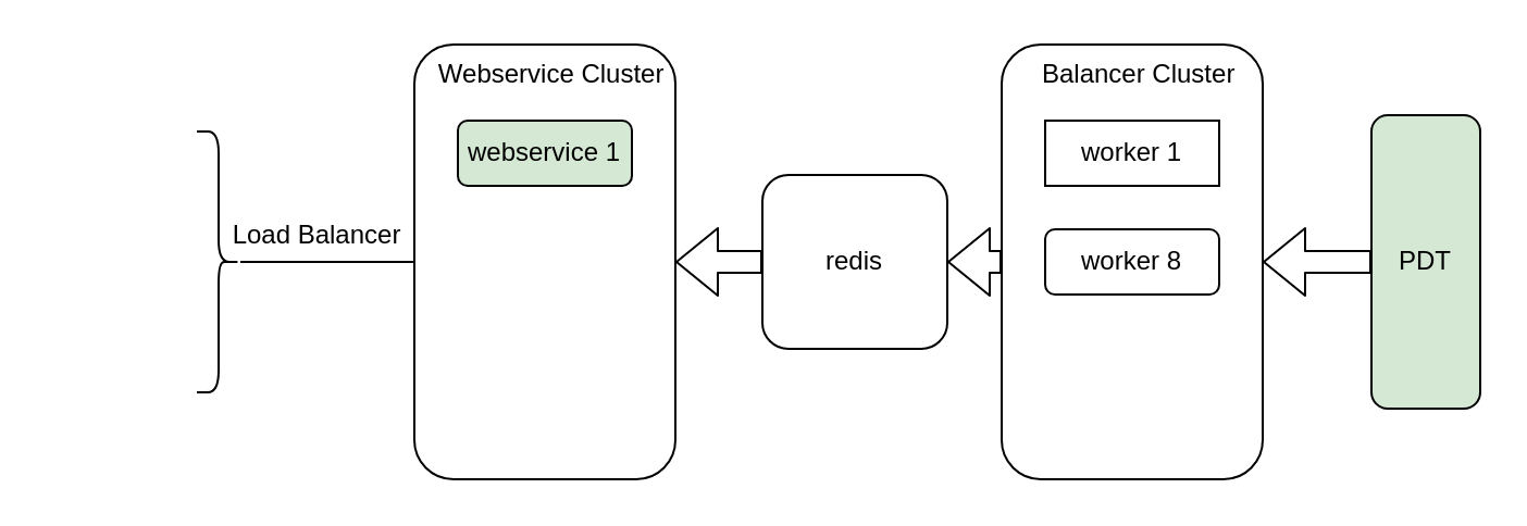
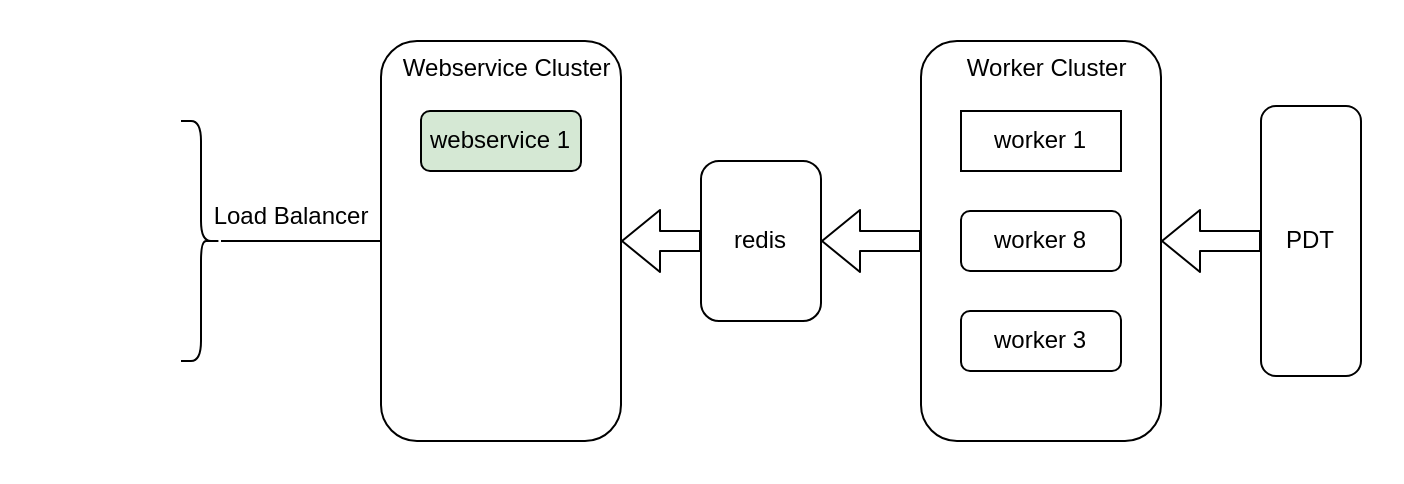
- <mxCell id="7" value="&amp;nbsp; Balancer Cluster" style="rounded=1;whiteSpace=wrap;html=1;align=center;verticalAlign=top;" vertex="1" parent="6"><mxGeometry width="120" height="200" as="geometry" /></mxCell>
+ <mxCell id="7" value="&amp;nbsp; Worker Cluster" style="rounded=1;whiteSpace=wrap;html=1;align=center;verticalAlign=top;" vertex="1" parent="6"><mxGeometry width="120" height="200" as="geometry" /></mxCell>
- <mxCell id="2" value="redis" style="rounded=1;whiteSpace=wrap;html=1;" vertex="1" parent="1"><mxGeometry x="350" y="80" width="85" height="80" as="geometry" /></mxCell>
+ <mxCell id="2" value="redis" style="rounded=1;whiteSpace=wrap;html=1;" vertex="1" parent="1"><mxGeometry x="350" y="80" width="60" height="80" as="geometry" /></mxCell>
- <mxCell id="3" value="PDT" style="rounded=1;whiteSpace=wrap;html=1;fillColor=#d5e8d4;" vertex="1" parent="1"><mxGeometry x="630" y="52.5" width="50" height="135" as="geometry" /></mxCell>
+ <mxCell id="3" value="PDT" style="rounded=1;whiteSpace=wrap;html=1;" vertex="1" parent="1"><mxGeometry x="630" y="52.5" width="50" height="135" as="geometry" /></mxCell>
+ <mxCell id="10" value="worker 3" style="rounded=1;whiteSpace=wrap;html=1;" vertex="1" parent="6"><mxGeometry x="20" y="135" width="80" height="30" as="geometry" /></mxCell>
